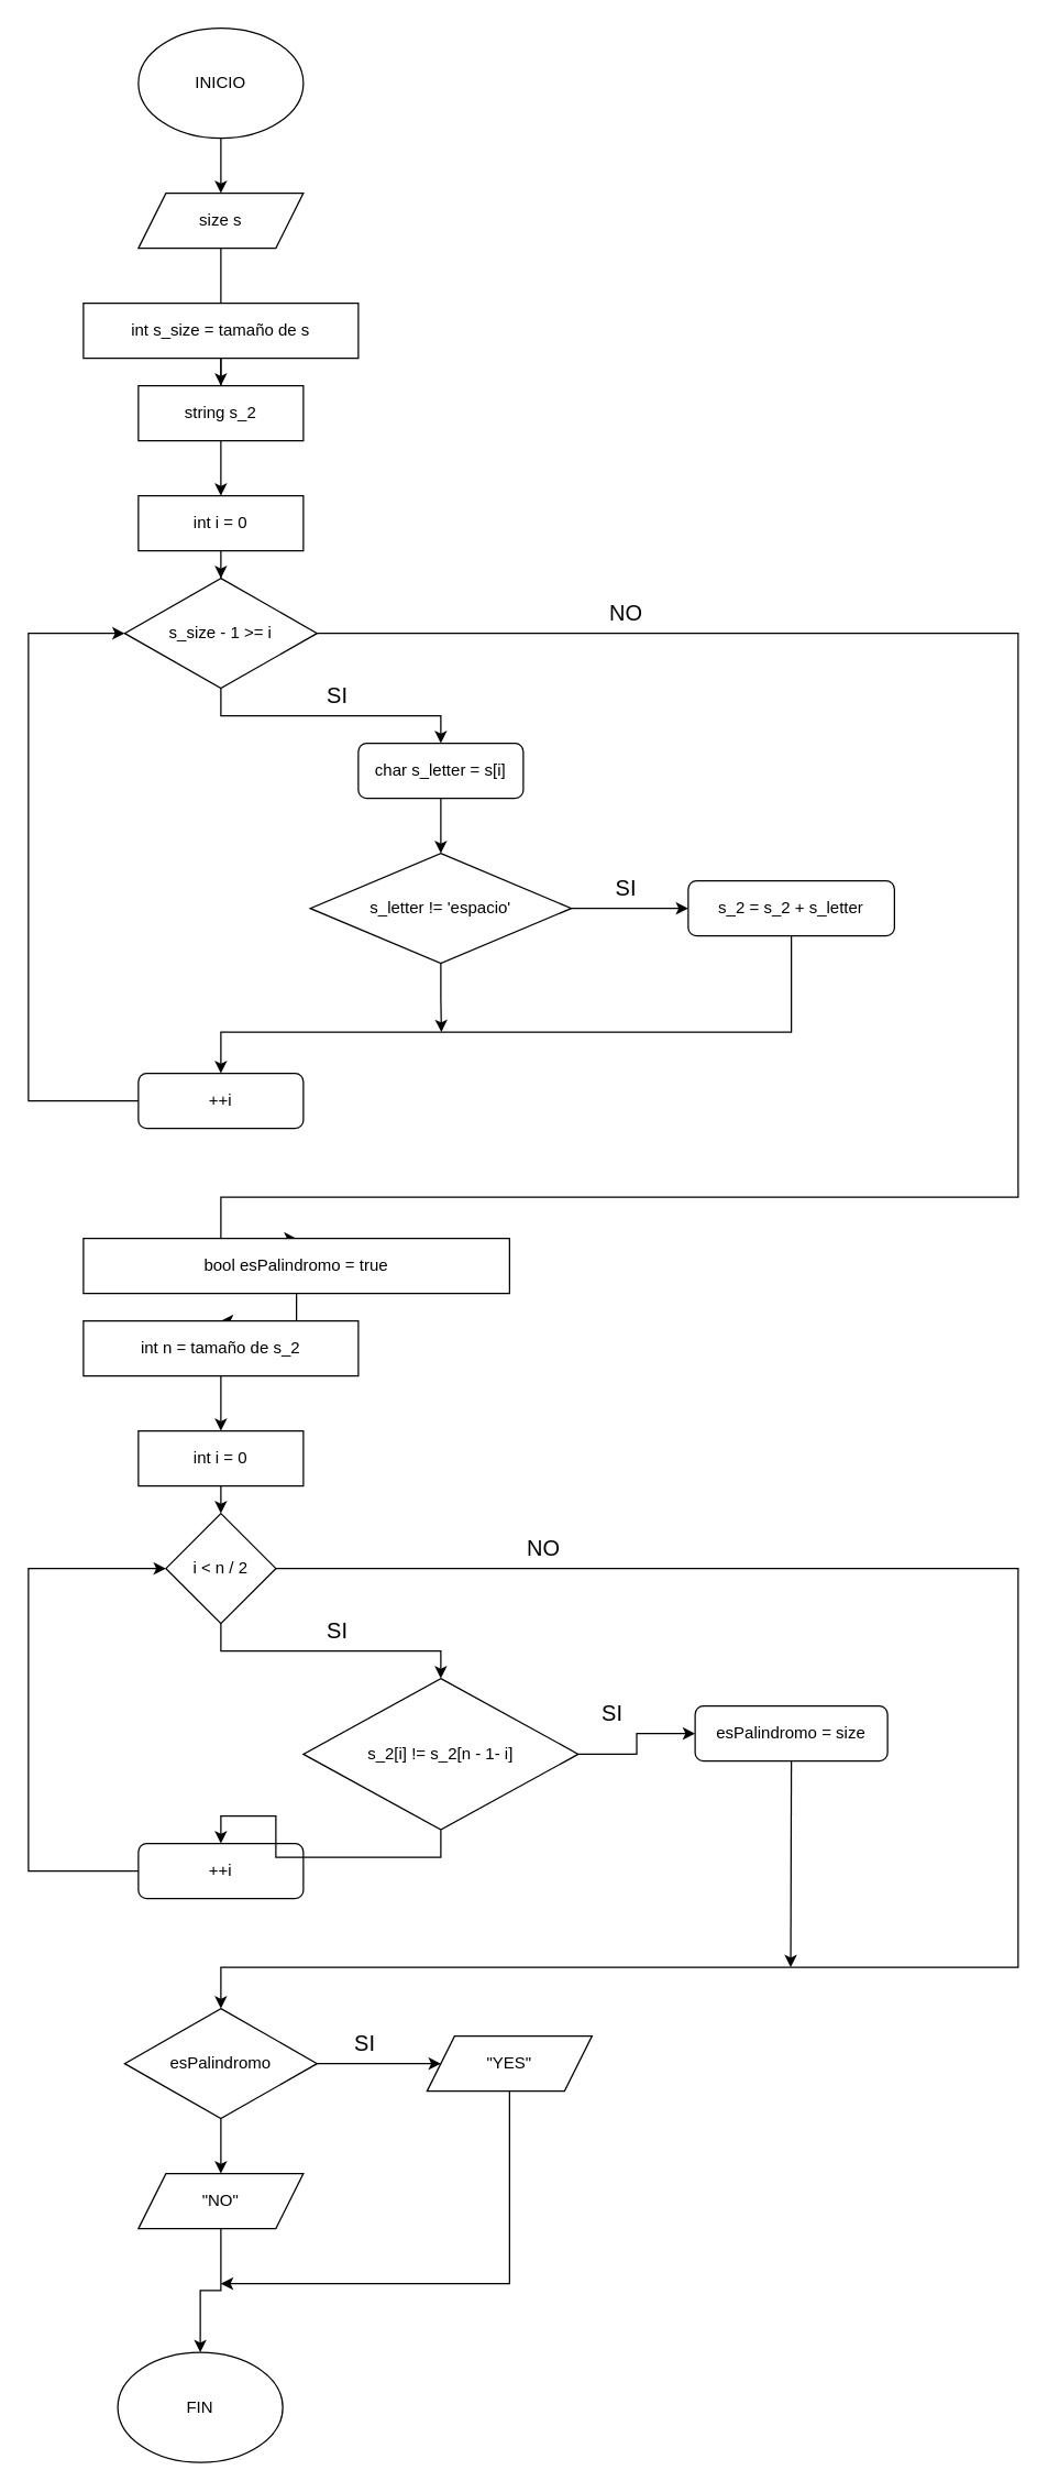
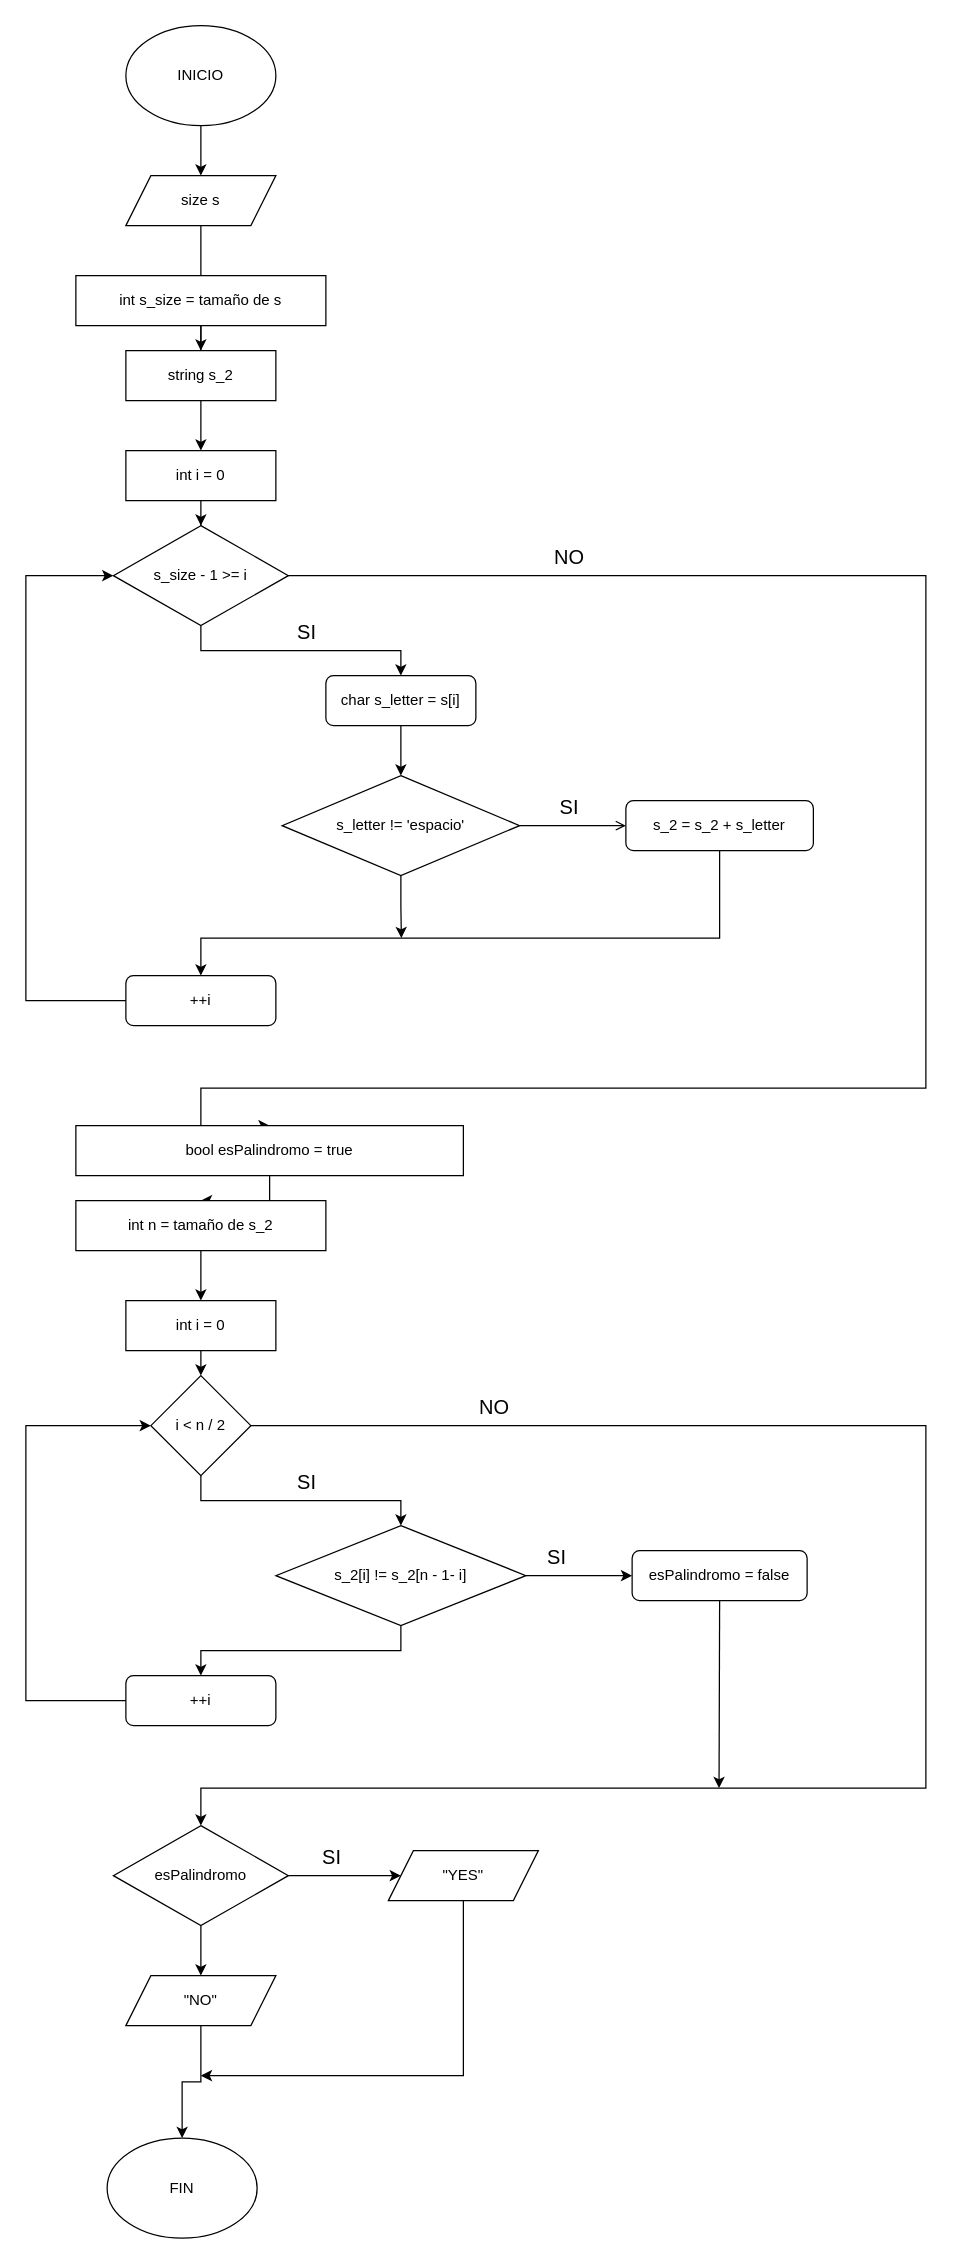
- <mxCell id="16" value="" style="edgeStyle=orthogonalEdgeStyle;rounded=0;orthogonalLoop=1;jettySize=auto;html=1;" edge="1" parent="1" source="18" target="20"><mxGeometry relative="1" as="geometry" /></mxCell>
+ <mxCell id="16" value="" style="edgeStyle=orthogonalEdgeStyle;rounded=0;orthogonalLoop=1;jettySize=auto;html=1;endArrow=open;" edge="1" parent="1" source="18" target="20"><mxGeometry relative="1" as="geometry" /></mxCell>
- <mxCell id="44" value="esPalindromo = size" style="rounded=1;whiteSpace=wrap;html=1;" vertex="1" parent="1"><mxGeometry x="505" y="1240" width="140" height="40" as="geometry" /></mxCell>
+ <mxCell id="44" value="esPalindromo = false" style="rounded=1;whiteSpace=wrap;html=1;" vertex="1" parent="1"><mxGeometry x="505" y="1240" width="140" height="40" as="geometry" /></mxCell>
- <mxCell id="39" value="s_2[i] != s_2[n - 1- i]" style="rhombus;whiteSpace=wrap;html=1;" vertex="1" parent="1"><mxGeometry x="220" y="1220" width="200" height="110" as="geometry" /></mxCell>
+ <mxCell id="39" value="s_2[i] != s_2[n - 1- i]" style="rhombus;whiteSpace=wrap;html=1;" vertex="1" parent="1"><mxGeometry x="220" y="1220" width="200" height="80" as="geometry" /></mxCell>
